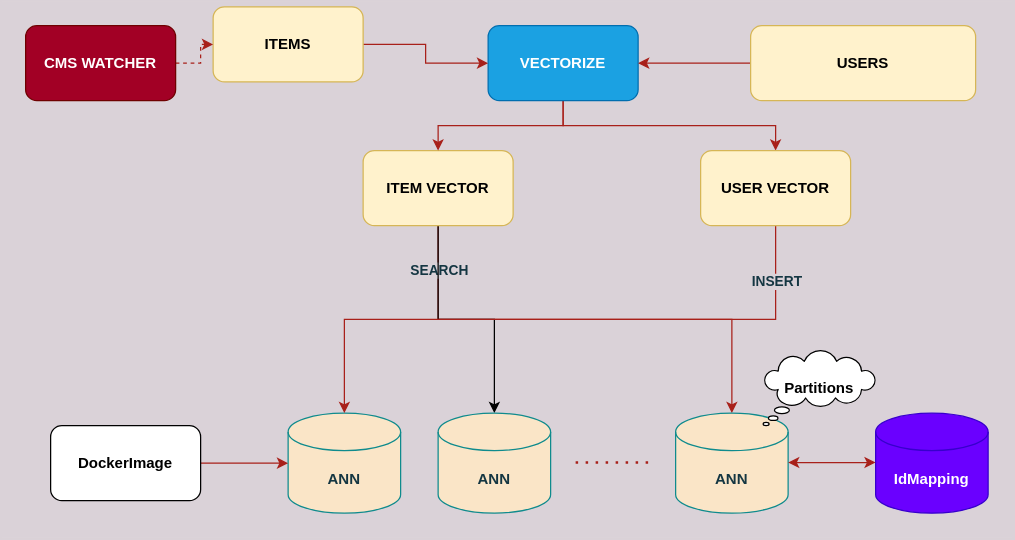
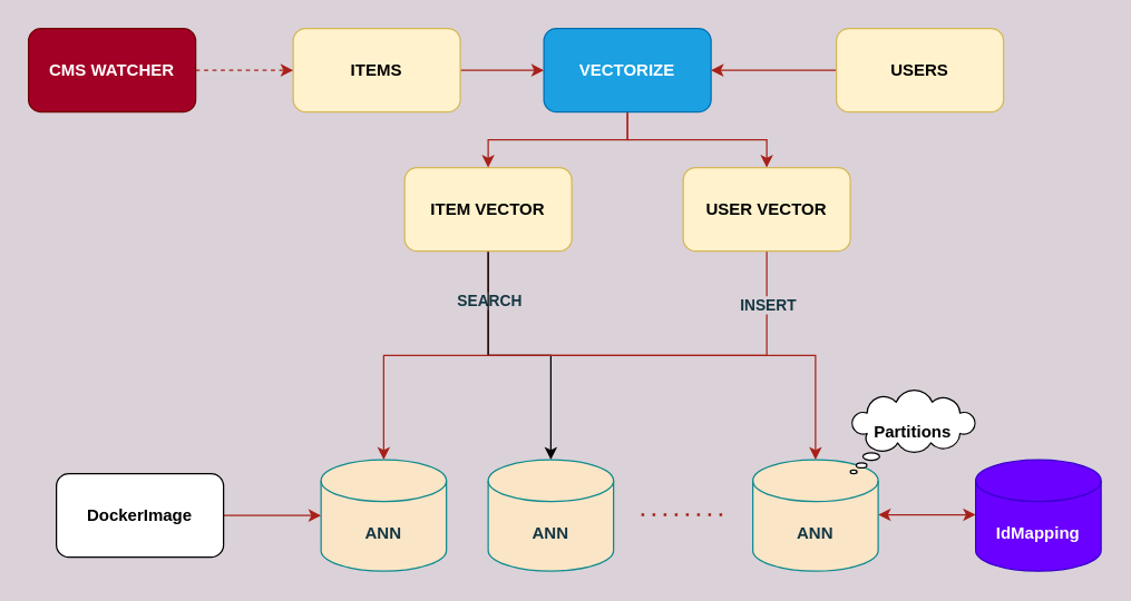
- <mxCell id="19" value="&lt;b&gt;ITEMS&lt;/b&gt;" style="rounded=1;whiteSpace=wrap;html=1;fillColor=#fff2cc;strokeColor=#d6b656;" parent="1" vertex="1"><mxGeometry x="170" y="5" width="120" height="60" as="geometry" /></mxCell>
+ <mxCell id="19" value="&lt;b&gt;ITEMS&lt;/b&gt;" style="rounded=1;whiteSpace=wrap;html=1;fillColor=#fff2cc;strokeColor=#d6b656;" parent="1" vertex="1"><mxGeometry x="210" y="20" width="120" height="60" as="geometry" /></mxCell>
- <mxCell id="21" value="&lt;b&gt;USERS&lt;/b&gt;" style="rounded=1;whiteSpace=wrap;html=1;fillColor=#fff2cc;strokeColor=#d6b656;" parent="1" vertex="1"><mxGeometry x="600" y="20" width="180" height="60" as="geometry" /></mxCell>
+ <mxCell id="21" value="&lt;b&gt;USERS&lt;/b&gt;" style="rounded=1;whiteSpace=wrap;html=1;fillColor=#fff2cc;strokeColor=#d6b656;" parent="1" vertex="1"><mxGeometry x="600" y="20" width="120" height="60" as="geometry" /></mxCell>
- <mxCell id="25" value="&lt;span&gt;&lt;b&gt;USER VECTOR&lt;/b&gt;&lt;/span&gt;" style="rounded=1;whiteSpace=wrap;html=1;fillColor=#fff2cc;strokeColor=#d6b656;" parent="1" vertex="1"><mxGeometry x="560" y="120" width="120" height="60" as="geometry" /></mxCell>
+ <mxCell id="25" value="&lt;span&gt;&lt;b&gt;USER VECTOR&lt;/b&gt;&lt;/span&gt;" style="rounded=1;whiteSpace=wrap;html=1;fillColor=#fff2cc;strokeColor=#d6b656;" parent="1" vertex="1"><mxGeometry x="490" y="120" width="120" height="60" as="geometry" /></mxCell>
